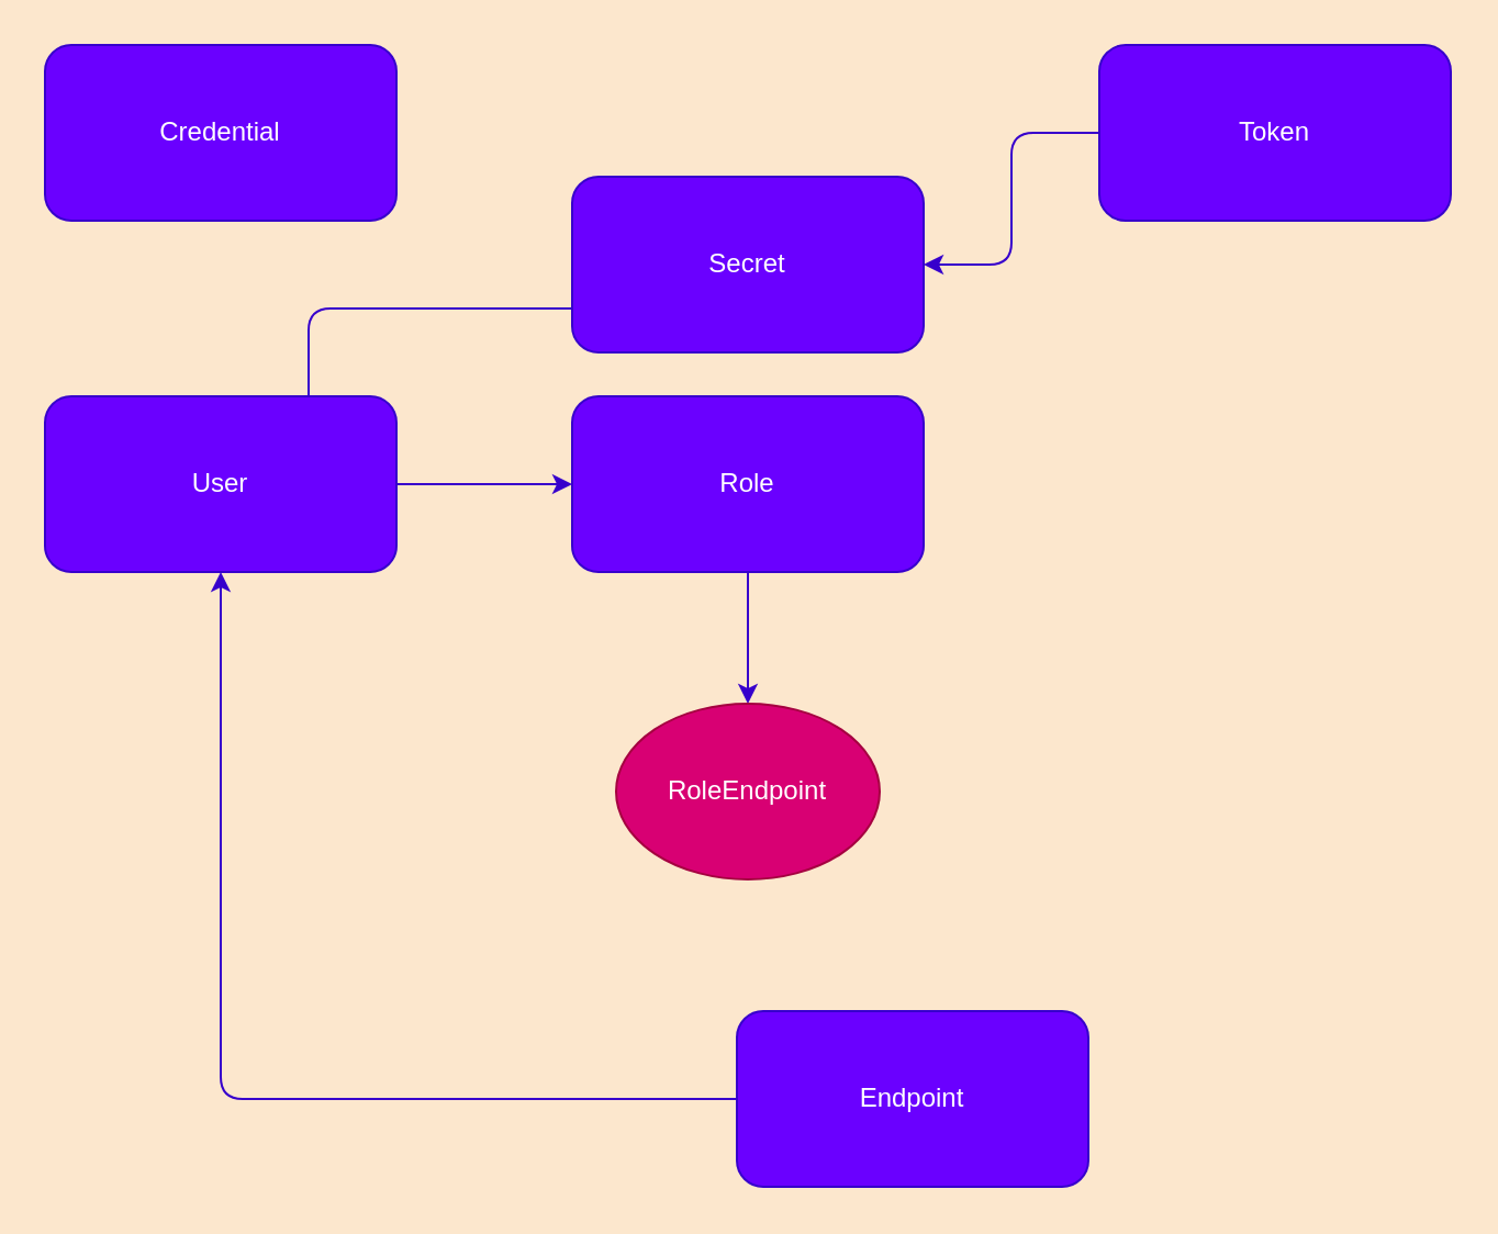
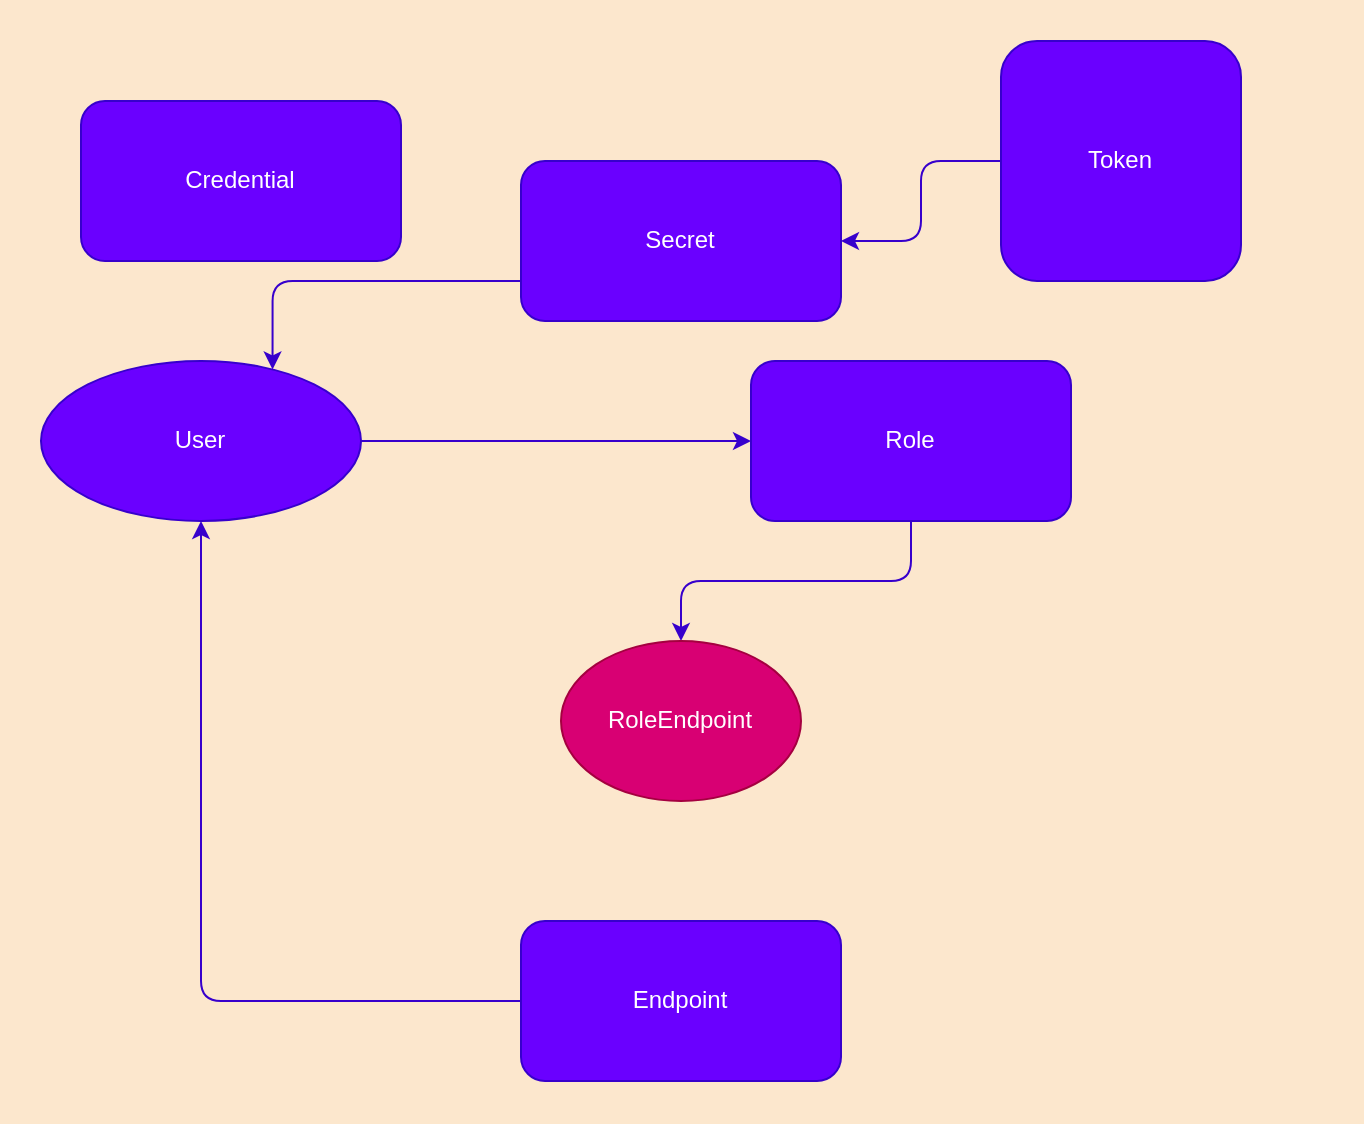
- <mxCell id="12" value="Credential" style="whiteSpace=wrap;html=1;fillColor=#6a00ff;strokeColor=#3700CC;fontColor=#ffffff;rounded=1;" vertex="1" parent="1"><mxGeometry x="20" y="20" width="160" height="80" as="geometry" /></mxCell>
+ <mxCell id="12" value="Credential" style="whiteSpace=wrap;html=1;fillColor=#6a00ff;strokeColor=#3700CC;fontColor=#ffffff;rounded=1;" vertex="1" parent="1"><mxGeometry x="40" y="50" width="160" height="80" as="geometry" /></mxCell>
- <mxCell id="7" value="Token" style="whiteSpace=wrap;html=1;fillColor=#6a00ff;strokeColor=#3700CC;fontColor=#ffffff;rounded=1;" vertex="1" parent="1"><mxGeometry x="500" y="20" width="160" height="80" as="geometry" /></mxCell>
+ <mxCell id="7" value="Token" style="whiteSpace=wrap;html=1;fillColor=#6a00ff;strokeColor=#3700CC;fontColor=#ffffff;rounded=1;" vertex="1" parent="1"><mxGeometry x="500" y="20" width="120" height="120" as="geometry" /></mxCell>
- <mxCell id="10" style="edgeStyle=orthogonalEdgeStyle;orthogonalLoop=1;jettySize=auto;html=1;entryX=0.75;entryY=0;entryDx=0;entryDy=0;labelBackgroundColor=#FCE7CD;strokeColor=#3700CC;fillColor=#6a00ff;endArrow=none;" edge="1" parent="1" source="11" target="3"><mxGeometry relative="1" as="geometry"><Array as="points"><mxPoint x="340" y="140" /><mxPoint x="140" y="140" /></Array></mxGeometry></mxCell>
+ <mxCell id="10" style="edgeStyle=orthogonalEdgeStyle;orthogonalLoop=1;jettySize=auto;html=1;entryX=0.75;entryY=0;entryDx=0;entryDy=0;labelBackgroundColor=#FCE7CD;strokeColor=#3700CC;fillColor=#6a00ff;" edge="1" parent="1" source="11" target="3"><mxGeometry relative="1" as="geometry"><Array as="points"><mxPoint x="340" y="140" /><mxPoint x="140" y="140" /></Array></mxGeometry></mxCell>
- <mxCell id="3" value="User" style="whiteSpace=wrap;html=1;fillColor=#6a00ff;strokeColor=#3700CC;fontColor=#ffffff;rounded=1;" vertex="1" parent="1"><mxGeometry x="20" y="180" width="160" height="80" as="geometry" /></mxCell>
+ <mxCell id="3" value="User" style="ellipse;whiteSpace=wrap;html=1;fillColor=#6a00ff;strokeColor=#3700CC;fontColor=#ffffff;" vertex="1" parent="1"><mxGeometry x="20" y="180" width="160" height="80" as="geometry" /></mxCell>
- <mxCell id="5" value="Role" style="whiteSpace=wrap;html=1;fillColor=#6a00ff;strokeColor=#3700CC;fontColor=#ffffff;rounded=1;" vertex="1" parent="1"><mxGeometry x="260" y="180" width="160" height="80" as="geometry" /></mxCell>
+ <mxCell id="5" value="Role" style="whiteSpace=wrap;html=1;fillColor=#6a00ff;strokeColor=#3700CC;fontColor=#ffffff;rounded=1;" vertex="1" parent="1"><mxGeometry x="375" y="180" width="160" height="80" as="geometry" /></mxCell>
- <mxCell id="9" value="Endpoint" style="whiteSpace=wrap;html=1;fillColor=#6a00ff;strokeColor=#3700CC;fontColor=#ffffff;rounded=1;" vertex="1" parent="1"><mxGeometry x="335" y="460" width="160" height="80" as="geometry" /></mxCell>
+ <mxCell id="9" value="Endpoint" style="whiteSpace=wrap;html=1;fillColor=#6a00ff;strokeColor=#3700CC;fontColor=#ffffff;rounded=1;" vertex="1" parent="1"><mxGeometry x="260" y="460" width="160" height="80" as="geometry" /></mxCell>
